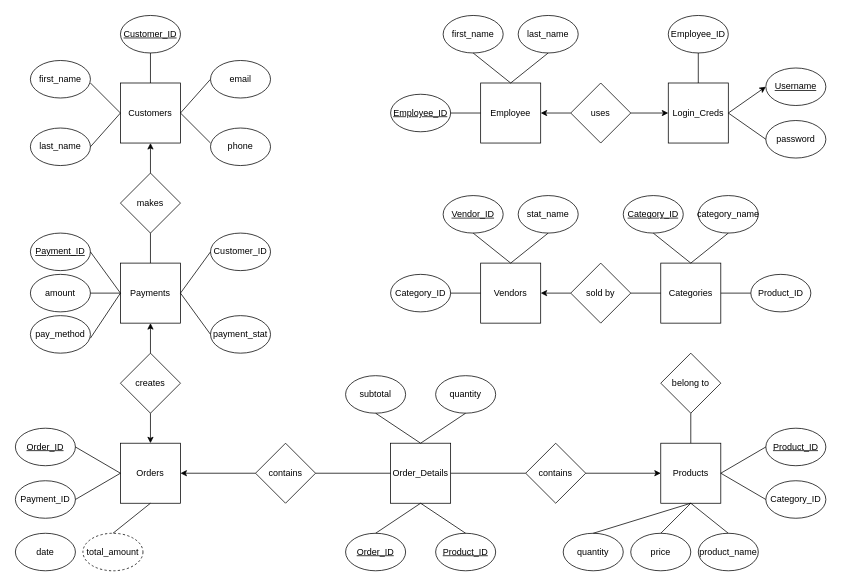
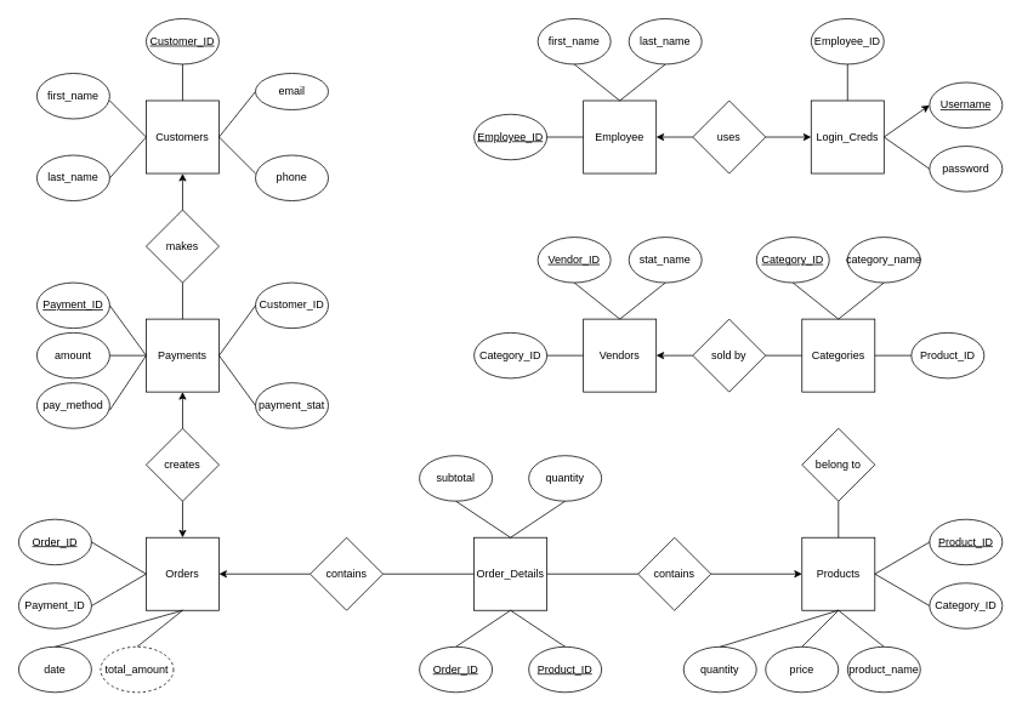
- <mxCell id="93" value="email" style="ellipse;whiteSpace=wrap;html=1;" vertex="1" parent="1"><mxGeometry x="280" y="80" width="80" height="50" as="geometry" /></mxCell>
+ <mxCell id="93" value="email" style="ellipse;whiteSpace=wrap;html=1;" vertex="1" parent="1"><mxGeometry x="280" y="80" width="80" height="40" as="geometry" /></mxCell>
+ <mxCell id="51" value="" style="endArrow=none;html=1;rounded=0;exitX=0.5;exitY=0;exitDx=0;exitDy=0;entryX=0.5;entryY=1;entryDx=0;entryDy=0;" parent="1" source="48" target="2" edge="1"><mxGeometry width="50" height="50" relative="1" as="geometry"><mxPoint x="110" y="720" as="sourcePoint" /><mxPoint x="160" y="670" as="targetPoint" /></mxGeometry></mxCell>
